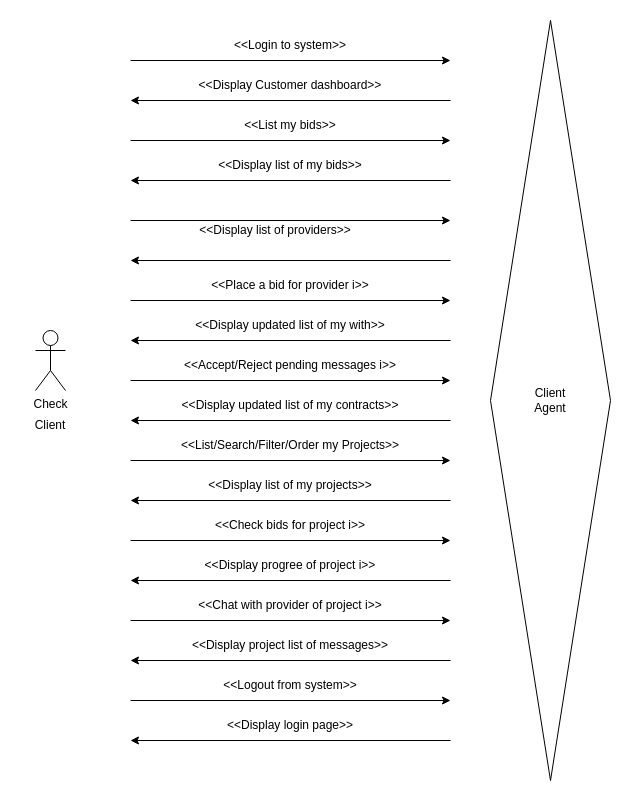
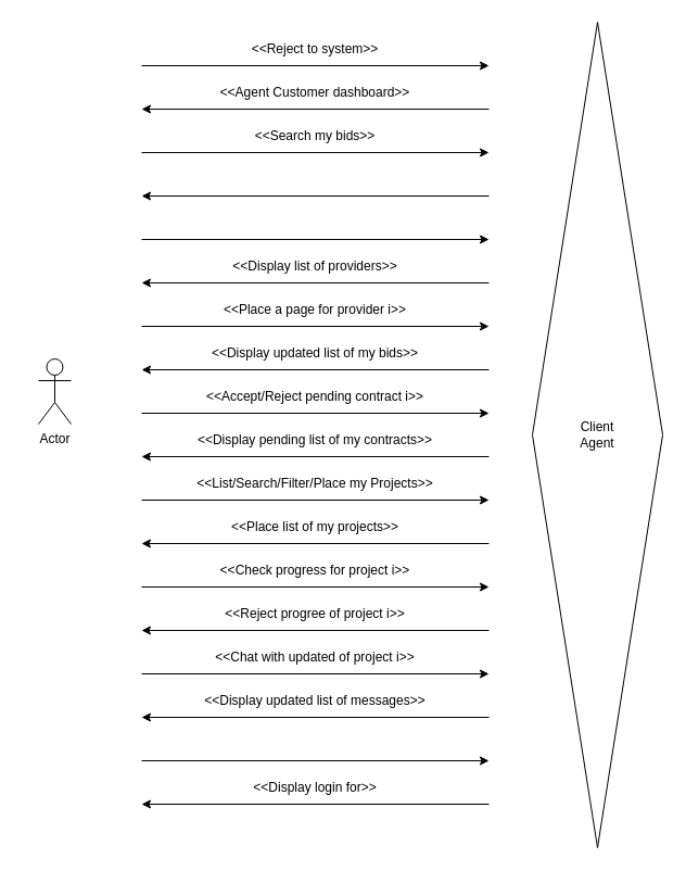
- <mxCell id="4" value="&amp;lt;&amp;lt;Login to system&amp;gt;&amp;gt;" style="text;html=1;strokeColor=none;fillColor=none;align=center;verticalAlign=middle;whiteSpace=wrap;rounded=0;" parent="2" vertex="1"><mxGeometry x="40" width="240" height="30" as="geometry" /></mxCell>
+ <mxCell id="4" value="&amp;lt;&amp;lt;Reject to system&amp;gt;&amp;gt;" style="text;html=1;strokeColor=none;fillColor=none;align=center;verticalAlign=middle;whiteSpace=wrap;rounded=0;" parent="2" vertex="1"><mxGeometry x="40" width="240" height="30" as="geometry" /></mxCell>
- <mxCell id="6" value="&amp;lt;&amp;lt;Display Customer dashboard&amp;gt;&amp;gt;" style="text;html=1;strokeColor=none;fillColor=none;align=center;verticalAlign=middle;whiteSpace=wrap;rounded=0;" parent="2" vertex="1"><mxGeometry x="40" y="40" width="240" height="30" as="geometry" /></mxCell>
+ <mxCell id="6" value="&amp;lt;&amp;lt;Agent Customer dashboard&amp;gt;&amp;gt;" style="text;html=1;strokeColor=none;fillColor=none;align=center;verticalAlign=middle;whiteSpace=wrap;rounded=0;" parent="2" vertex="1"><mxGeometry x="40" y="40" width="240" height="30" as="geometry" /></mxCell>
- <mxCell id="33" value="&amp;lt;&amp;lt;List my bids&amp;gt;&amp;gt;" style="text;html=1;strokeColor=none;fillColor=none;align=center;verticalAlign=middle;whiteSpace=wrap;rounded=0;" parent="31" vertex="1"><mxGeometry x="40" width="240" height="30" as="geometry" /></mxCell>
+ <mxCell id="33" value="&amp;lt;&amp;lt;Search my bids&amp;gt;&amp;gt;" style="text;html=1;strokeColor=none;fillColor=none;align=center;verticalAlign=middle;whiteSpace=wrap;rounded=0;" parent="31" vertex="1"><mxGeometry x="40" width="240" height="30" as="geometry" /></mxCell>
- <mxCell id="35" value="&amp;lt;&amp;lt;Display list of my bids&amp;gt;&amp;gt;" style="text;html=1;strokeColor=none;fillColor=none;align=center;verticalAlign=middle;whiteSpace=wrap;rounded=0;" parent="31" vertex="1"><mxGeometry x="40" y="40" width="240" height="30" as="geometry" /></mxCell>
- <mxCell id="44" value="&amp;lt;&amp;lt;Display list of providers&amp;gt;&amp;gt;" style="text;html=1;strokeColor=none;fillColor=none;align=center;verticalAlign=middle;whiteSpace=wrap;rounded=0;" parent="41" vertex="1"><mxGeometry x="25" y="25" width="240" height="30" as="geometry" /></mxCell>
+ <mxCell id="44" value="&amp;lt;&amp;lt;Display list of providers&amp;gt;&amp;gt;" style="text;html=1;strokeColor=none;fillColor=none;align=center;verticalAlign=middle;whiteSpace=wrap;rounded=0;" parent="41" vertex="1"><mxGeometry x="40" y="40" width="240" height="30" as="geometry" /></mxCell>
- <mxCell id="47" value="&amp;lt;&amp;lt;Place a bid for provider i&amp;gt;&amp;gt;" style="text;html=1;strokeColor=none;fillColor=none;align=center;verticalAlign=middle;whiteSpace=wrap;rounded=0;" parent="45" vertex="1"><mxGeometry x="40" width="240" height="30" as="geometry" /></mxCell>
+ <mxCell id="47" value="&amp;lt;&amp;lt;Place a page for provider i&amp;gt;&amp;gt;" style="text;html=1;strokeColor=none;fillColor=none;align=center;verticalAlign=middle;whiteSpace=wrap;rounded=0;" parent="45" vertex="1"><mxGeometry x="40" width="240" height="30" as="geometry" /></mxCell>
- <mxCell id="49" value="&amp;lt;&amp;lt;Display updated list of my with&amp;gt;&amp;gt;" style="text;html=1;strokeColor=none;fillColor=none;align=center;verticalAlign=middle;whiteSpace=wrap;rounded=0;" parent="45" vertex="1"><mxGeometry x="40" y="40" width="240" height="30" as="geometry" /></mxCell>
+ <mxCell id="49" value="&amp;lt;&amp;lt;Display updated list of my bids&amp;gt;&amp;gt;" style="text;html=1;strokeColor=none;fillColor=none;align=center;verticalAlign=middle;whiteSpace=wrap;rounded=0;" parent="45" vertex="1"><mxGeometry x="40" y="40" width="240" height="30" as="geometry" /></mxCell>
- <mxCell id="38" value="&amp;lt;&amp;lt;Accept/Reject pending messages i&amp;gt;&amp;gt;" style="text;html=1;strokeColor=none;fillColor=none;align=center;verticalAlign=middle;whiteSpace=wrap;rounded=0;" parent="36" vertex="1"><mxGeometry x="40" width="240" height="30" as="geometry" /></mxCell>
+ <mxCell id="38" value="&amp;lt;&amp;lt;Accept/Reject pending contract i&amp;gt;&amp;gt;" style="text;html=1;strokeColor=none;fillColor=none;align=center;verticalAlign=middle;whiteSpace=wrap;rounded=0;" parent="36" vertex="1"><mxGeometry x="40" width="240" height="30" as="geometry" /></mxCell>
- <mxCell id="28" value="Check" style="shape=umlActor;verticalLabelPosition=bottom;verticalAlign=top;html=1;outlineConnect=0;" parent="27" vertex="1"><mxGeometry x="15" width="30" height="60" as="geometry" /></mxCell>
+ <mxCell id="28" value="Actor" style="shape=umlActor;verticalLabelPosition=bottom;verticalAlign=top;html=1;outlineConnect=0;" parent="27" vertex="1"><mxGeometry x="15" width="30" height="60" as="geometry" /></mxCell>
- <mxCell id="40" value="&amp;lt;&amp;lt;Display updated list of my contracts&amp;gt;&amp;gt;" style="text;html=1;strokeColor=none;fillColor=none;align=center;verticalAlign=middle;whiteSpace=wrap;rounded=0;" parent="36" vertex="1"><mxGeometry x="40" y="40" width="240" height="30" as="geometry" /></mxCell>
+ <mxCell id="40" value="&amp;lt;&amp;lt;Display pending list of my contracts&amp;gt;&amp;gt;" style="text;html=1;strokeColor=none;fillColor=none;align=center;verticalAlign=middle;whiteSpace=wrap;rounded=0;" parent="36" vertex="1"><mxGeometry x="40" y="40" width="240" height="30" as="geometry" /></mxCell>
- <mxCell id="29" value="Client" style="text;html=1;strokeColor=none;fillColor=none;align=center;verticalAlign=middle;whiteSpace=wrap;rounded=0;" parent="27" vertex="1"><mxGeometry y="80" width="60" height="30" as="geometry" /></mxCell>
- <mxCell id="9" value="&amp;lt;&amp;lt;List/Search/Filter/Order my Projects&amp;gt;&amp;gt;" style="text;html=1;strokeColor=none;fillColor=none;align=center;verticalAlign=middle;whiteSpace=wrap;rounded=0;" parent="7" vertex="1"><mxGeometry x="40" width="240" height="30" as="geometry" /></mxCell>
+ <mxCell id="9" value="&amp;lt;&amp;lt;List/Search/Filter/Place my Projects&amp;gt;&amp;gt;" style="text;html=1;strokeColor=none;fillColor=none;align=center;verticalAlign=middle;whiteSpace=wrap;rounded=0;" parent="7" vertex="1"><mxGeometry x="40" width="240" height="30" as="geometry" /></mxCell>
- <mxCell id="11" value="&amp;lt;&amp;lt;Display list of my projects&amp;gt;&amp;gt;" style="text;html=1;strokeColor=none;fillColor=none;align=center;verticalAlign=middle;whiteSpace=wrap;rounded=0;" parent="7" vertex="1"><mxGeometry x="40" y="40" width="240" height="30" as="geometry" /></mxCell>
+ <mxCell id="11" value="&amp;lt;&amp;lt;Place list of my projects&amp;gt;&amp;gt;" style="text;html=1;strokeColor=none;fillColor=none;align=center;verticalAlign=middle;whiteSpace=wrap;rounded=0;" parent="7" vertex="1"><mxGeometry x="40" y="40" width="240" height="30" as="geometry" /></mxCell>
- <mxCell id="14" value="&amp;lt;&amp;lt;Check bids for project i&amp;gt;&amp;gt;" style="text;html=1;strokeColor=none;fillColor=none;align=center;verticalAlign=middle;whiteSpace=wrap;rounded=0;" parent="12" vertex="1"><mxGeometry x="40" width="240" height="30" as="geometry" /></mxCell>
+ <mxCell id="14" value="&amp;lt;&amp;lt;Check progress for project i&amp;gt;&amp;gt;" style="text;html=1;strokeColor=none;fillColor=none;align=center;verticalAlign=middle;whiteSpace=wrap;rounded=0;" parent="12" vertex="1"><mxGeometry x="40" width="240" height="30" as="geometry" /></mxCell>
- <mxCell id="16" value="&amp;lt;&amp;lt;Display progree of project i&amp;gt;&amp;gt;" style="text;html=1;strokeColor=none;fillColor=none;align=center;verticalAlign=middle;whiteSpace=wrap;rounded=0;" parent="12" vertex="1"><mxGeometry x="40" y="40" width="240" height="30" as="geometry" /></mxCell>
+ <mxCell id="16" value="&amp;lt;&amp;lt;Reject progree of project i&amp;gt;&amp;gt;" style="text;html=1;strokeColor=none;fillColor=none;align=center;verticalAlign=middle;whiteSpace=wrap;rounded=0;" parent="12" vertex="1"><mxGeometry x="40" y="40" width="240" height="30" as="geometry" /></mxCell>
- <mxCell id="19" value="&amp;lt;&amp;lt;Chat with provider of project i&amp;gt;&amp;gt;" style="text;html=1;strokeColor=none;fillColor=none;align=center;verticalAlign=middle;whiteSpace=wrap;rounded=0;" parent="17" vertex="1"><mxGeometry x="30" width="260" height="30" as="geometry" /></mxCell>
+ <mxCell id="19" value="&amp;lt;&amp;lt;Chat with updated of project i&amp;gt;&amp;gt;" style="text;html=1;strokeColor=none;fillColor=none;align=center;verticalAlign=middle;whiteSpace=wrap;rounded=0;" parent="17" vertex="1"><mxGeometry x="30" width="260" height="30" as="geometry" /></mxCell>
- <mxCell id="21" value="&amp;lt;&amp;lt;Display project list of messages&amp;gt;&amp;gt;" style="text;html=1;strokeColor=none;fillColor=none;align=center;verticalAlign=middle;whiteSpace=wrap;rounded=0;" parent="17" vertex="1"><mxGeometry x="40" y="40" width="240" height="30" as="geometry" /></mxCell>
+ <mxCell id="21" value="&amp;lt;&amp;lt;Display updated list of messages&amp;gt;&amp;gt;" style="text;html=1;strokeColor=none;fillColor=none;align=center;verticalAlign=middle;whiteSpace=wrap;rounded=0;" parent="17" vertex="1"><mxGeometry x="40" y="40" width="240" height="30" as="geometry" /></mxCell>
- <mxCell id="24" value="&amp;lt;&amp;lt;Logout from system&amp;gt;&amp;gt;" style="text;html=1;strokeColor=none;fillColor=none;align=center;verticalAlign=middle;whiteSpace=wrap;rounded=0;" parent="22" vertex="1"><mxGeometry x="40" width="240" height="30" as="geometry" /></mxCell>
- <mxCell id="26" value="&amp;lt;&amp;lt;Display login page&amp;gt;&amp;gt;" style="text;html=1;strokeColor=none;fillColor=none;align=center;verticalAlign=middle;whiteSpace=wrap;rounded=0;" parent="22" vertex="1"><mxGeometry x="40" y="40" width="240" height="30" as="geometry" /></mxCell>
+ <mxCell id="26" value="&amp;lt;&amp;lt;Display login for&amp;gt;&amp;gt;" style="text;html=1;strokeColor=none;fillColor=none;align=center;verticalAlign=middle;whiteSpace=wrap;rounded=0;" parent="22" vertex="1"><mxGeometry x="40" y="40" width="240" height="30" as="geometry" /></mxCell>
